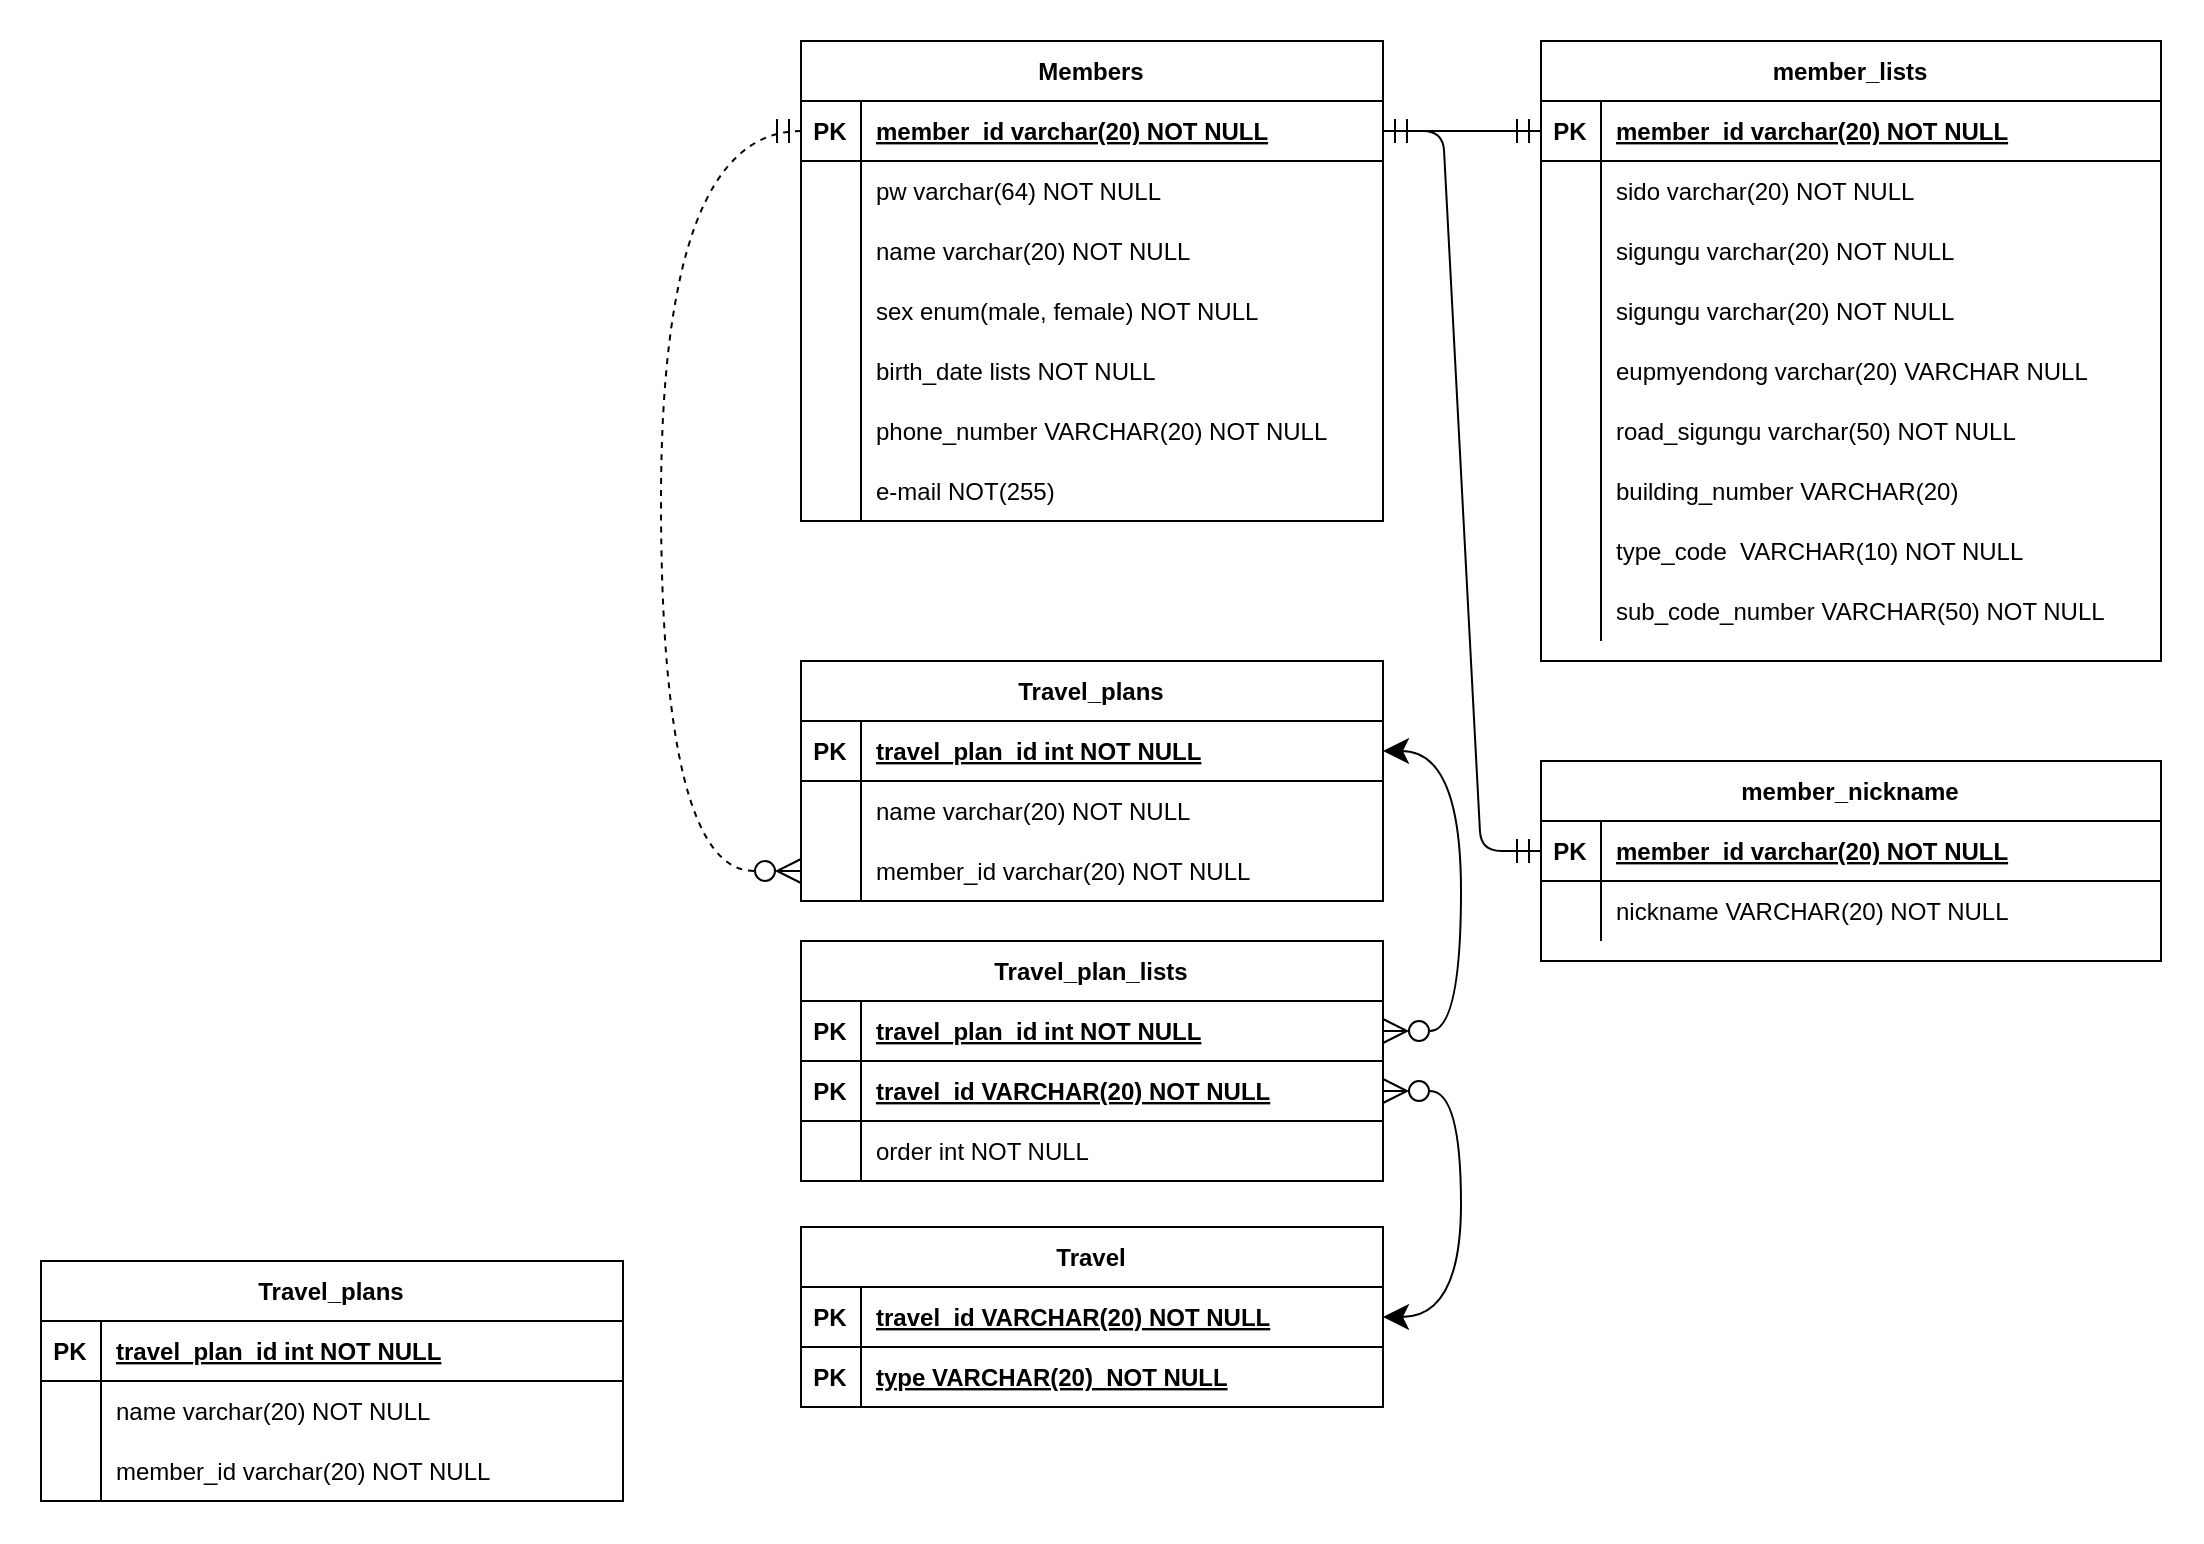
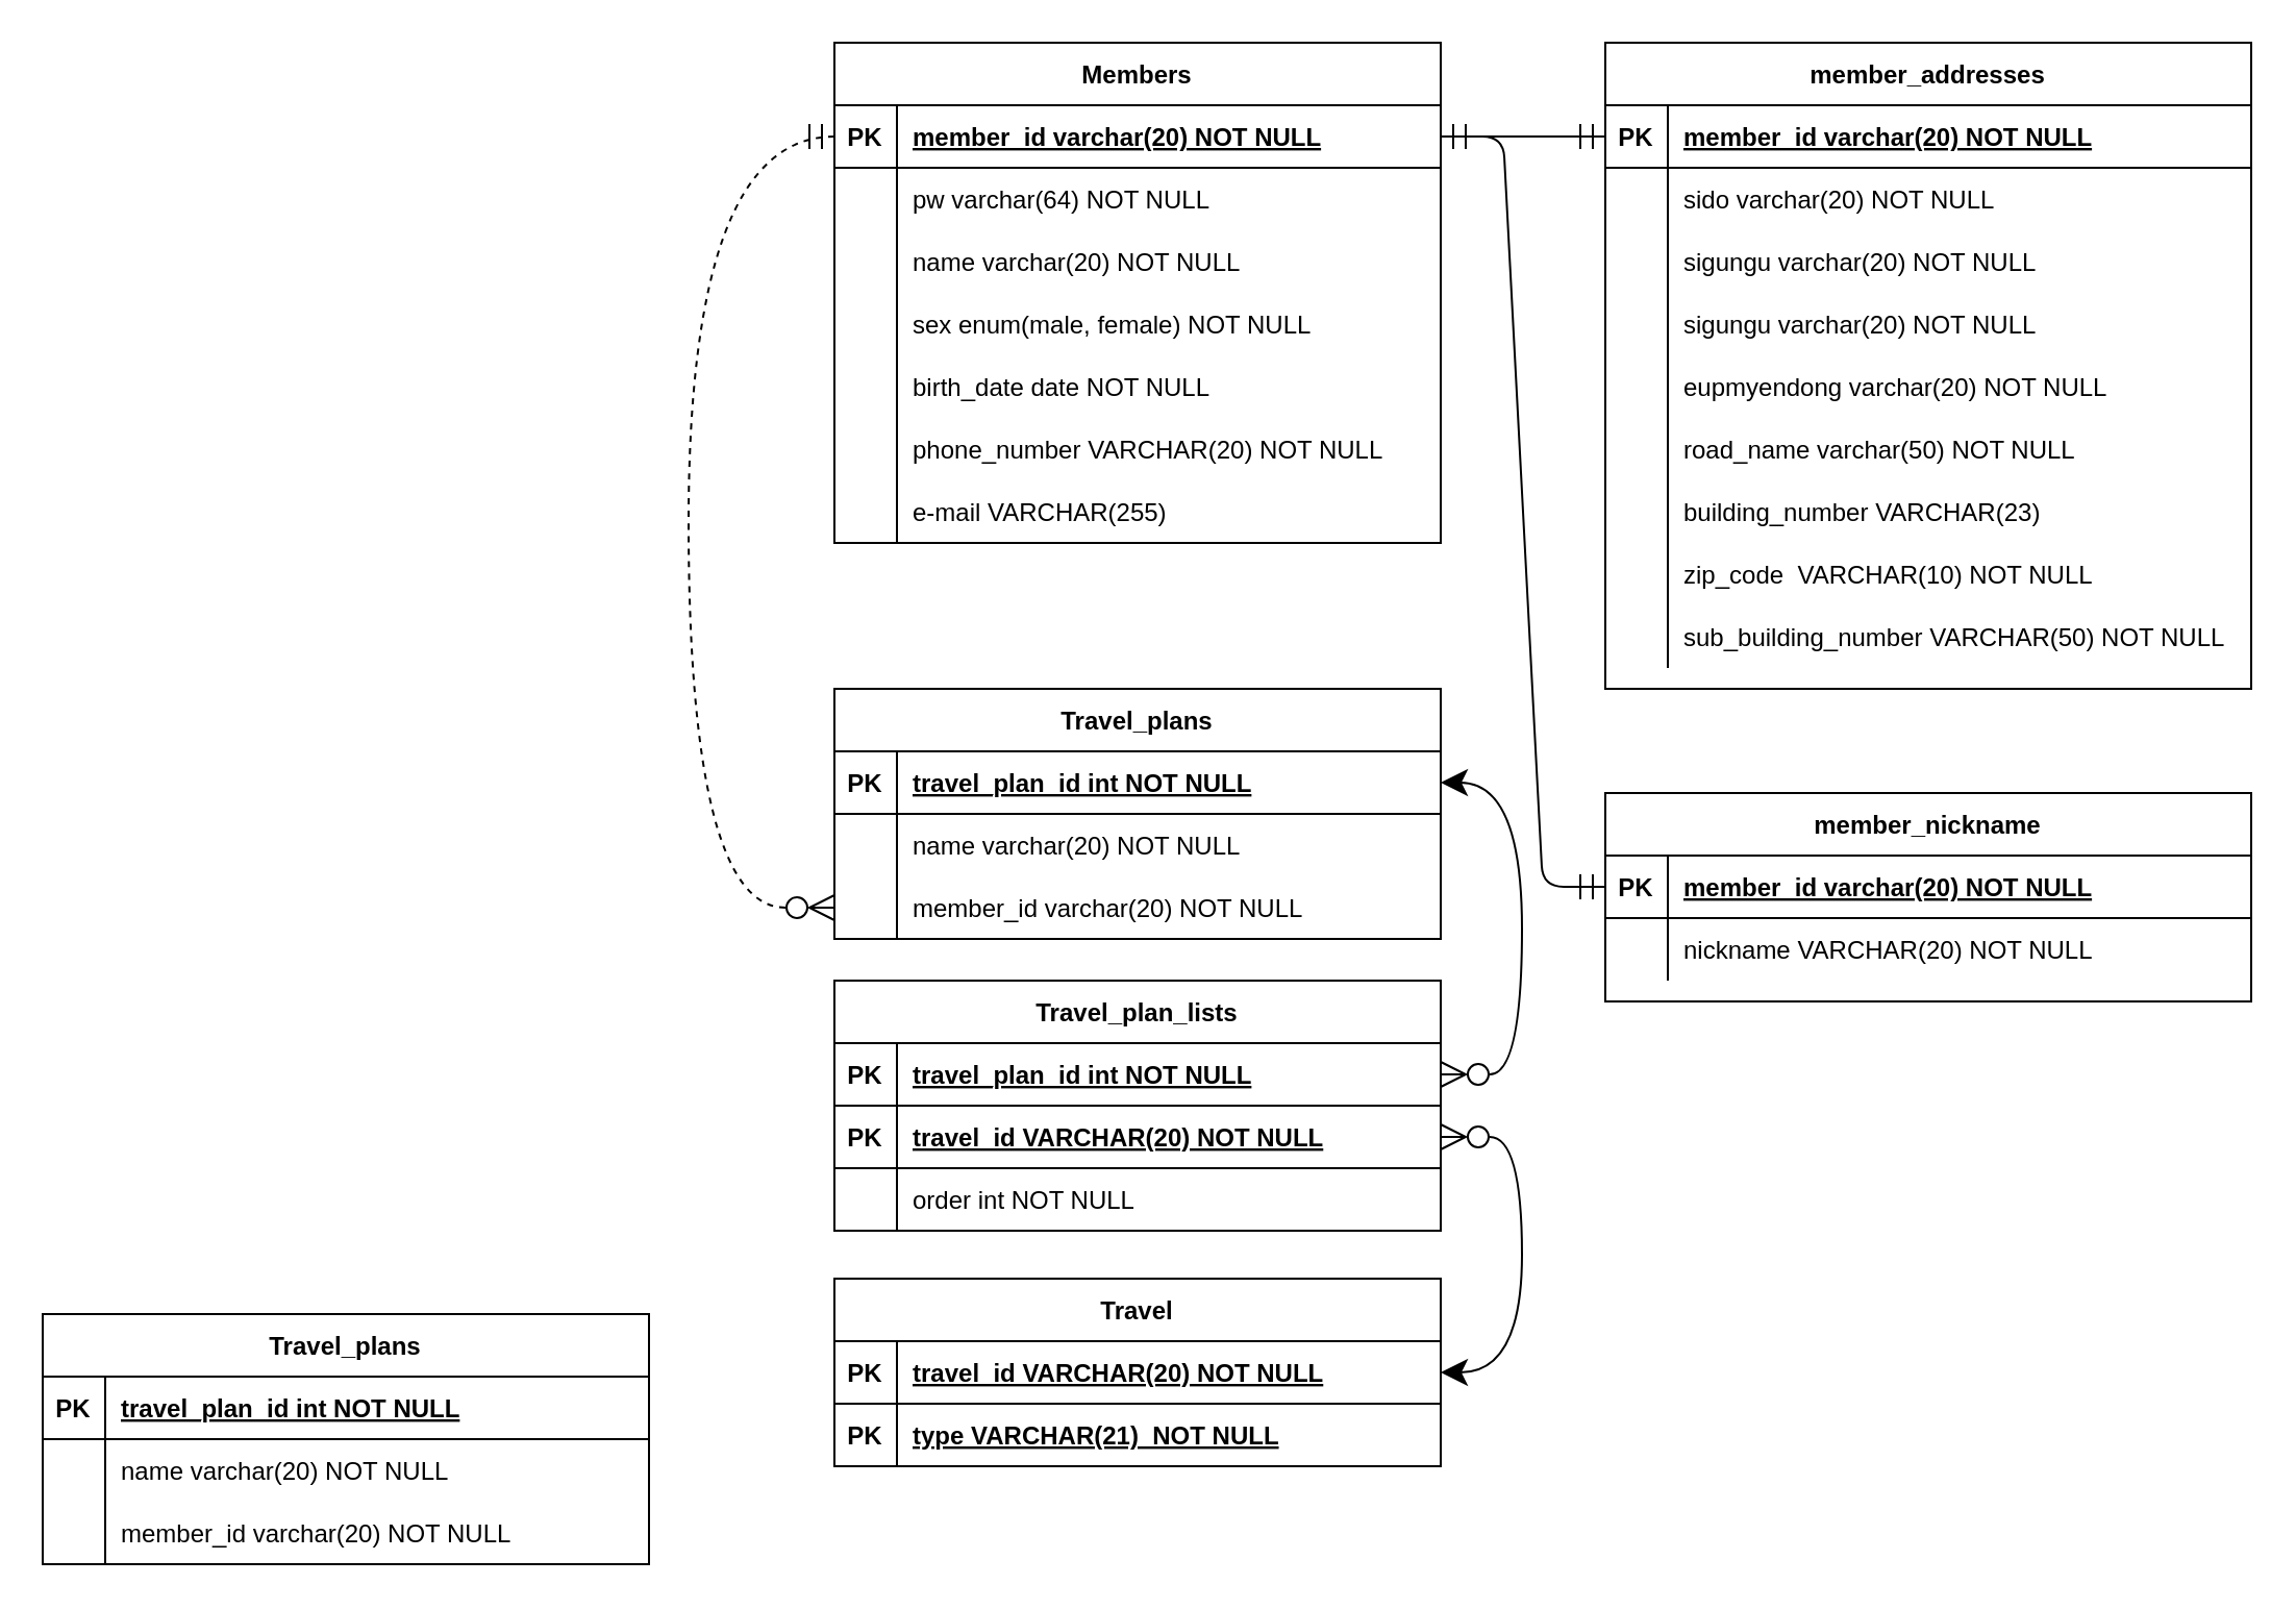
- <mxCell id="3" value="member_lists" style="shape=table;startSize=30;container=1;collapsible=1;childLayout=tableLayout;fixedRows=1;rowLines=0;fontStyle=1;align=center;resizeLast=1;" parent="1" vertex="1"><mxGeometry x="770" y="20" width="310" height="310" as="geometry" /></mxCell>
+ <mxCell id="3" value="member_addresses" style="shape=table;startSize=30;container=1;collapsible=1;childLayout=tableLayout;fixedRows=1;rowLines=0;fontStyle=1;align=center;resizeLast=1;" parent="1" vertex="1"><mxGeometry x="770" y="20" width="310" height="310" as="geometry" /></mxCell>
- <mxCell id="53" value="birth_date lists NOT NULL" style="shape=partialRectangle;overflow=hidden;connectable=0;fillColor=none;top=0;left=0;bottom=0;right=0;align=left;spacingLeft=6;" parent="51" vertex="1"><mxGeometry x="30" width="261" height="30" as="geometry"><mxRectangle width="261" height="30" as="alternateBounds" /></mxGeometry></mxCell>
+ <mxCell id="53" value="birth_date date NOT NULL" style="shape=partialRectangle;overflow=hidden;connectable=0;fillColor=none;top=0;left=0;bottom=0;right=0;align=left;spacingLeft=6;" parent="51" vertex="1"><mxGeometry x="30" width="261" height="30" as="geometry"><mxRectangle width="261" height="30" as="alternateBounds" /></mxGeometry></mxCell>
- <mxCell id="18" value="eupmyendong varchar(20) VARCHAR NULL" style="shape=partialRectangle;overflow=hidden;connectable=0;fillColor=none;top=0;left=0;bottom=0;right=0;align=left;spacingLeft=6;" parent="16" vertex="1"><mxGeometry x="30" width="280" height="30" as="geometry"><mxRectangle width="280" height="30" as="alternateBounds" /></mxGeometry></mxCell>
+ <mxCell id="18" value="eupmyendong varchar(20) NOT NULL" style="shape=partialRectangle;overflow=hidden;connectable=0;fillColor=none;top=0;left=0;bottom=0;right=0;align=left;spacingLeft=6;" parent="16" vertex="1"><mxGeometry x="30" width="280" height="30" as="geometry"><mxRectangle width="280" height="30" as="alternateBounds" /></mxGeometry></mxCell>
- <mxCell id="21" value="road_sigungu varchar(50) NOT NULL" style="shape=partialRectangle;overflow=hidden;connectable=0;fillColor=none;top=0;left=0;bottom=0;right=0;align=left;spacingLeft=6;" parent="19" vertex="1"><mxGeometry x="30" width="280" height="30" as="geometry"><mxRectangle width="280" height="30" as="alternateBounds" /></mxGeometry></mxCell>
+ <mxCell id="21" value="road_name varchar(50) NOT NULL" style="shape=partialRectangle;overflow=hidden;connectable=0;fillColor=none;top=0;left=0;bottom=0;right=0;align=left;spacingLeft=6;" parent="19" vertex="1"><mxGeometry x="30" width="280" height="30" as="geometry"><mxRectangle width="280" height="30" as="alternateBounds" /></mxGeometry></mxCell>
- <mxCell id="59" value="e-mail NOT(255)  " style="shape=partialRectangle;overflow=hidden;connectable=0;fillColor=none;top=0;left=0;bottom=0;right=0;align=left;spacingLeft=6;" parent="57" vertex="1"><mxGeometry x="30" width="261" height="30" as="geometry"><mxRectangle width="261" height="30" as="alternateBounds" /></mxGeometry></mxCell>
+ <mxCell id="59" value="e-mail VARCHAR(255)  " style="shape=partialRectangle;overflow=hidden;connectable=0;fillColor=none;top=0;left=0;bottom=0;right=0;align=left;spacingLeft=6;" parent="57" vertex="1"><mxGeometry x="30" width="261" height="30" as="geometry"><mxRectangle width="261" height="30" as="alternateBounds" /></mxGeometry></mxCell>
- <mxCell id="24" value="building_number VARCHAR(20)" style="shape=partialRectangle;overflow=hidden;connectable=0;fillColor=none;top=0;left=0;bottom=0;right=0;align=left;spacingLeft=6;" parent="22" vertex="1"><mxGeometry x="30" width="280" height="30" as="geometry"><mxRectangle width="280" height="30" as="alternateBounds" /></mxGeometry></mxCell>
+ <mxCell id="24" value="building_number VARCHAR(23)" style="shape=partialRectangle;overflow=hidden;connectable=0;fillColor=none;top=0;left=0;bottom=0;right=0;align=left;spacingLeft=6;" parent="22" vertex="1"><mxGeometry x="30" width="280" height="30" as="geometry"><mxRectangle width="280" height="30" as="alternateBounds" /></mxGeometry></mxCell>
- <mxCell id="27" value="type_code  VARCHAR(10) NOT NULL" style="shape=partialRectangle;overflow=hidden;connectable=0;fillColor=none;top=0;left=0;bottom=0;right=0;align=left;spacingLeft=6;" parent="25" vertex="1"><mxGeometry x="30" width="280" height="30" as="geometry"><mxRectangle width="280" height="30" as="alternateBounds" /></mxGeometry></mxCell>
+ <mxCell id="27" value="zip_code  VARCHAR(10) NOT NULL" style="shape=partialRectangle;overflow=hidden;connectable=0;fillColor=none;top=0;left=0;bottom=0;right=0;align=left;spacingLeft=6;" parent="25" vertex="1"><mxGeometry x="30" width="280" height="30" as="geometry"><mxRectangle width="280" height="30" as="alternateBounds" /></mxGeometry></mxCell>
- <mxCell id="30" value="sub_code_number VARCHAR(50) NOT NULL" style="shape=partialRectangle;overflow=hidden;connectable=0;fillColor=none;top=0;left=0;bottom=0;right=0;align=left;spacingLeft=6;" parent="28" vertex="1"><mxGeometry x="30" width="280" height="30" as="geometry"><mxRectangle width="280" height="30" as="alternateBounds" /></mxGeometry></mxCell>
+ <mxCell id="30" value="sub_building_number VARCHAR(50) NOT NULL" style="shape=partialRectangle;overflow=hidden;connectable=0;fillColor=none;top=0;left=0;bottom=0;right=0;align=left;spacingLeft=6;" parent="28" vertex="1"><mxGeometry x="30" width="280" height="30" as="geometry"><mxRectangle width="280" height="30" as="alternateBounds" /></mxGeometry></mxCell>
- <mxCell id="87" value="type VARCHAR(20)  NOT NULL" style="shape=partialRectangle;overflow=hidden;connectable=0;fillColor=none;top=0;left=0;bottom=0;right=0;align=left;spacingLeft=6;fontStyle=5;" vertex="1" parent="85"><mxGeometry x="30" width="261" height="30" as="geometry"><mxRectangle width="261" height="30" as="alternateBounds" /></mxGeometry></mxCell>
+ <mxCell id="87" value="type VARCHAR(21)  NOT NULL" style="shape=partialRectangle;overflow=hidden;connectable=0;fillColor=none;top=0;left=0;bottom=0;right=0;align=left;spacingLeft=6;fontStyle=5;" vertex="1" parent="85"><mxGeometry x="30" width="261" height="30" as="geometry"><mxRectangle width="261" height="30" as="alternateBounds" /></mxGeometry></mxCell>
